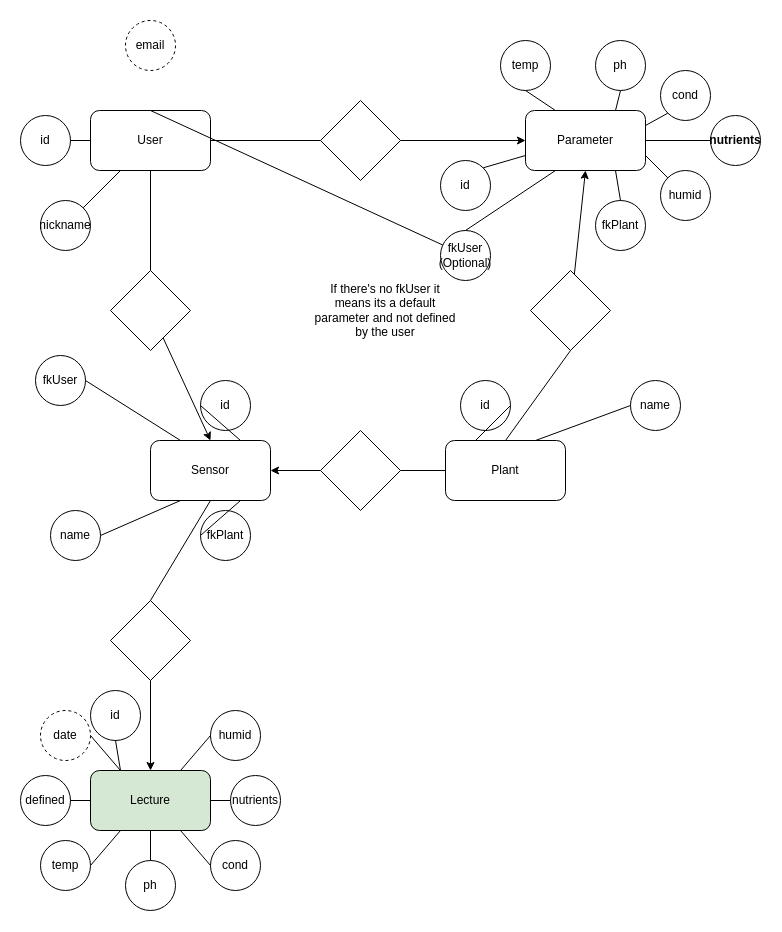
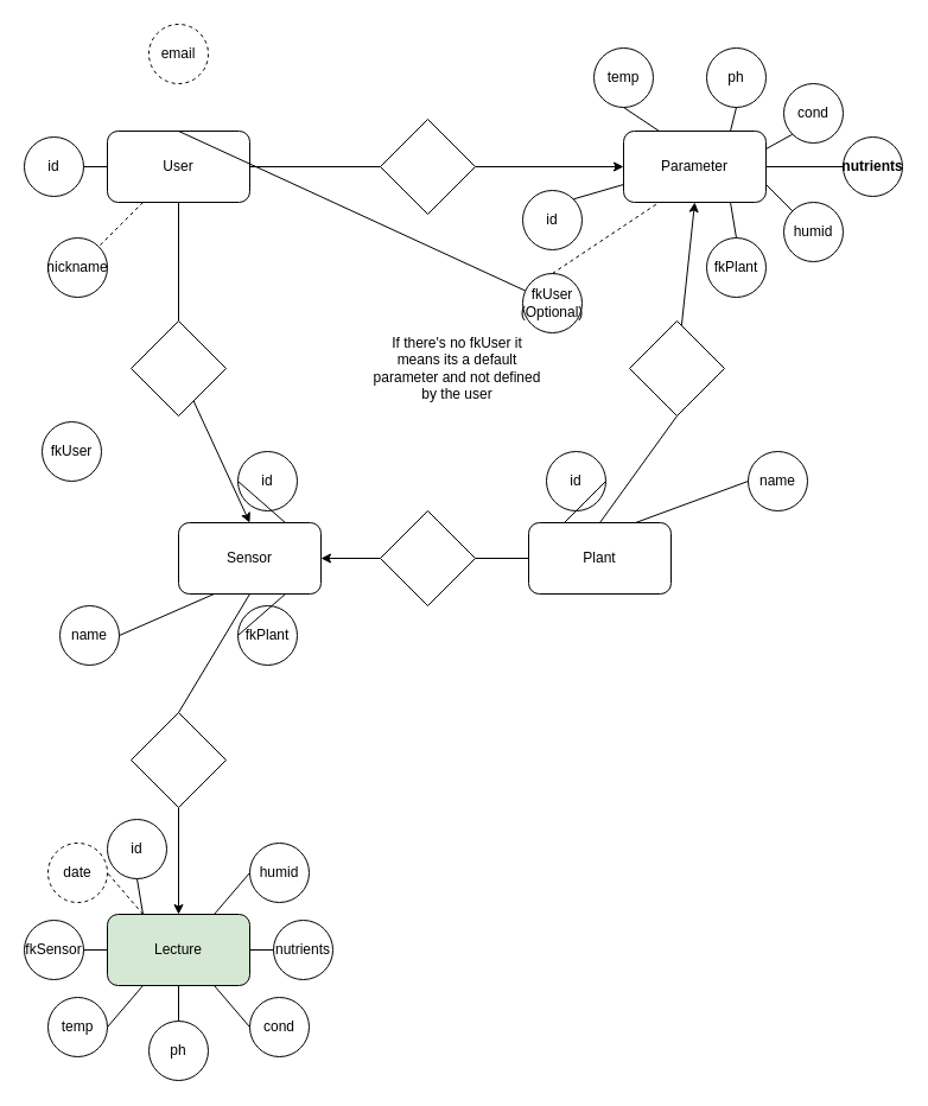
- <mxCell id="18" value="" style="endArrow=none;html=1;entryX=1;entryY=0;entryDx=0;entryDy=0;exitX=0.25;exitY=1;exitDx=0;exitDy=0;" parent="1" source="2" target="6" edge="1"><mxGeometry width="50" height="50" relative="1" as="geometry"><mxPoint x="170" y="130" as="sourcePoint" /><mxPoint x="170" y="90" as="targetPoint" /></mxGeometry></mxCell>
+ <mxCell id="18" value="" style="endArrow=none;html=1;entryX=1;entryY=0;entryDx=0;entryDy=0;exitX=0.25;exitY=1;exitDx=0;exitDy=0;dashed=1;" parent="1" source="2" target="6" edge="1"><mxGeometry width="50" height="50" relative="1" as="geometry"><mxPoint x="170" y="130" as="sourcePoint" /><mxPoint x="170" y="90" as="targetPoint" /></mxGeometry></mxCell>
- <mxCell id="60" value="" style="endArrow=none;html=1;exitX=0.5;exitY=0;exitDx=0;exitDy=0;entryX=0.25;entryY=1;entryDx=0;entryDy=0;" parent="1" source="52" target="33" edge="1"><mxGeometry width="50" height="50" relative="1" as="geometry"><mxPoint x="630" y="210" as="sourcePoint" /><mxPoint x="610" y="180" as="targetPoint" /></mxGeometry></mxCell>
+ <mxCell id="60" value="" style="endArrow=none;html=1;exitX=0.5;exitY=0;exitDx=0;exitDy=0;entryX=0.25;entryY=1;entryDx=0;entryDy=0;dashed=1;" parent="1" source="52" target="33" edge="1"><mxGeometry width="50" height="50" relative="1" as="geometry"><mxPoint x="630" y="210" as="sourcePoint" /><mxPoint x="610" y="180" as="targetPoint" /></mxGeometry></mxCell>
- <mxCell id="23" value="" style="endArrow=none;html=1;exitX=0.25;exitY=0;exitDx=0;exitDy=0;entryX=1;entryY=0.5;entryDx=0;entryDy=0;" parent="1" source="4" target="11" edge="1"><mxGeometry width="50" height="50" relative="1" as="geometry"><mxPoint x="130" y="510" as="sourcePoint" /><mxPoint x="115" y="550" as="targetPoint" /></mxGeometry></mxCell>
- <mxCell id="15" value="" style="endArrow=none;html=1;entryX=1;entryY=0.5;entryDx=0;entryDy=0;exitX=0.25;exitY=0;exitDx=0;exitDy=0;" parent="1" source="3" target="12" edge="1"><mxGeometry width="50" height="50" relative="1" as="geometry"><mxPoint x="190" y="780" as="sourcePoint" /><mxPoint x="205" y="760" as="targetPoint" /></mxGeometry></mxCell>
+ <mxCell id="15" value="" style="endArrow=none;html=1;entryX=1;entryY=0.5;entryDx=0;entryDy=0;exitX=0.25;exitY=0;exitDx=0;exitDy=0;dashed=1;" parent="1" source="3" target="12" edge="1"><mxGeometry width="50" height="50" relative="1" as="geometry"><mxPoint x="190" y="780" as="sourcePoint" /><mxPoint x="205" y="760" as="targetPoint" /></mxGeometry></mxCell>
- <mxCell id="10" value="defined" style="ellipse;whiteSpace=wrap;html=1;aspect=fixed;" parent="1" vertex="1"><mxGeometry y="775" width="50" height="50" as="geometry" x="20" /></mxCell>
+ <mxCell id="10" value="fkSensor" style="ellipse;whiteSpace=wrap;html=1;aspect=fixed;" parent="1" vertex="1"><mxGeometry y="775" width="50" height="50" as="geometry" x="20" /></mxCell>
